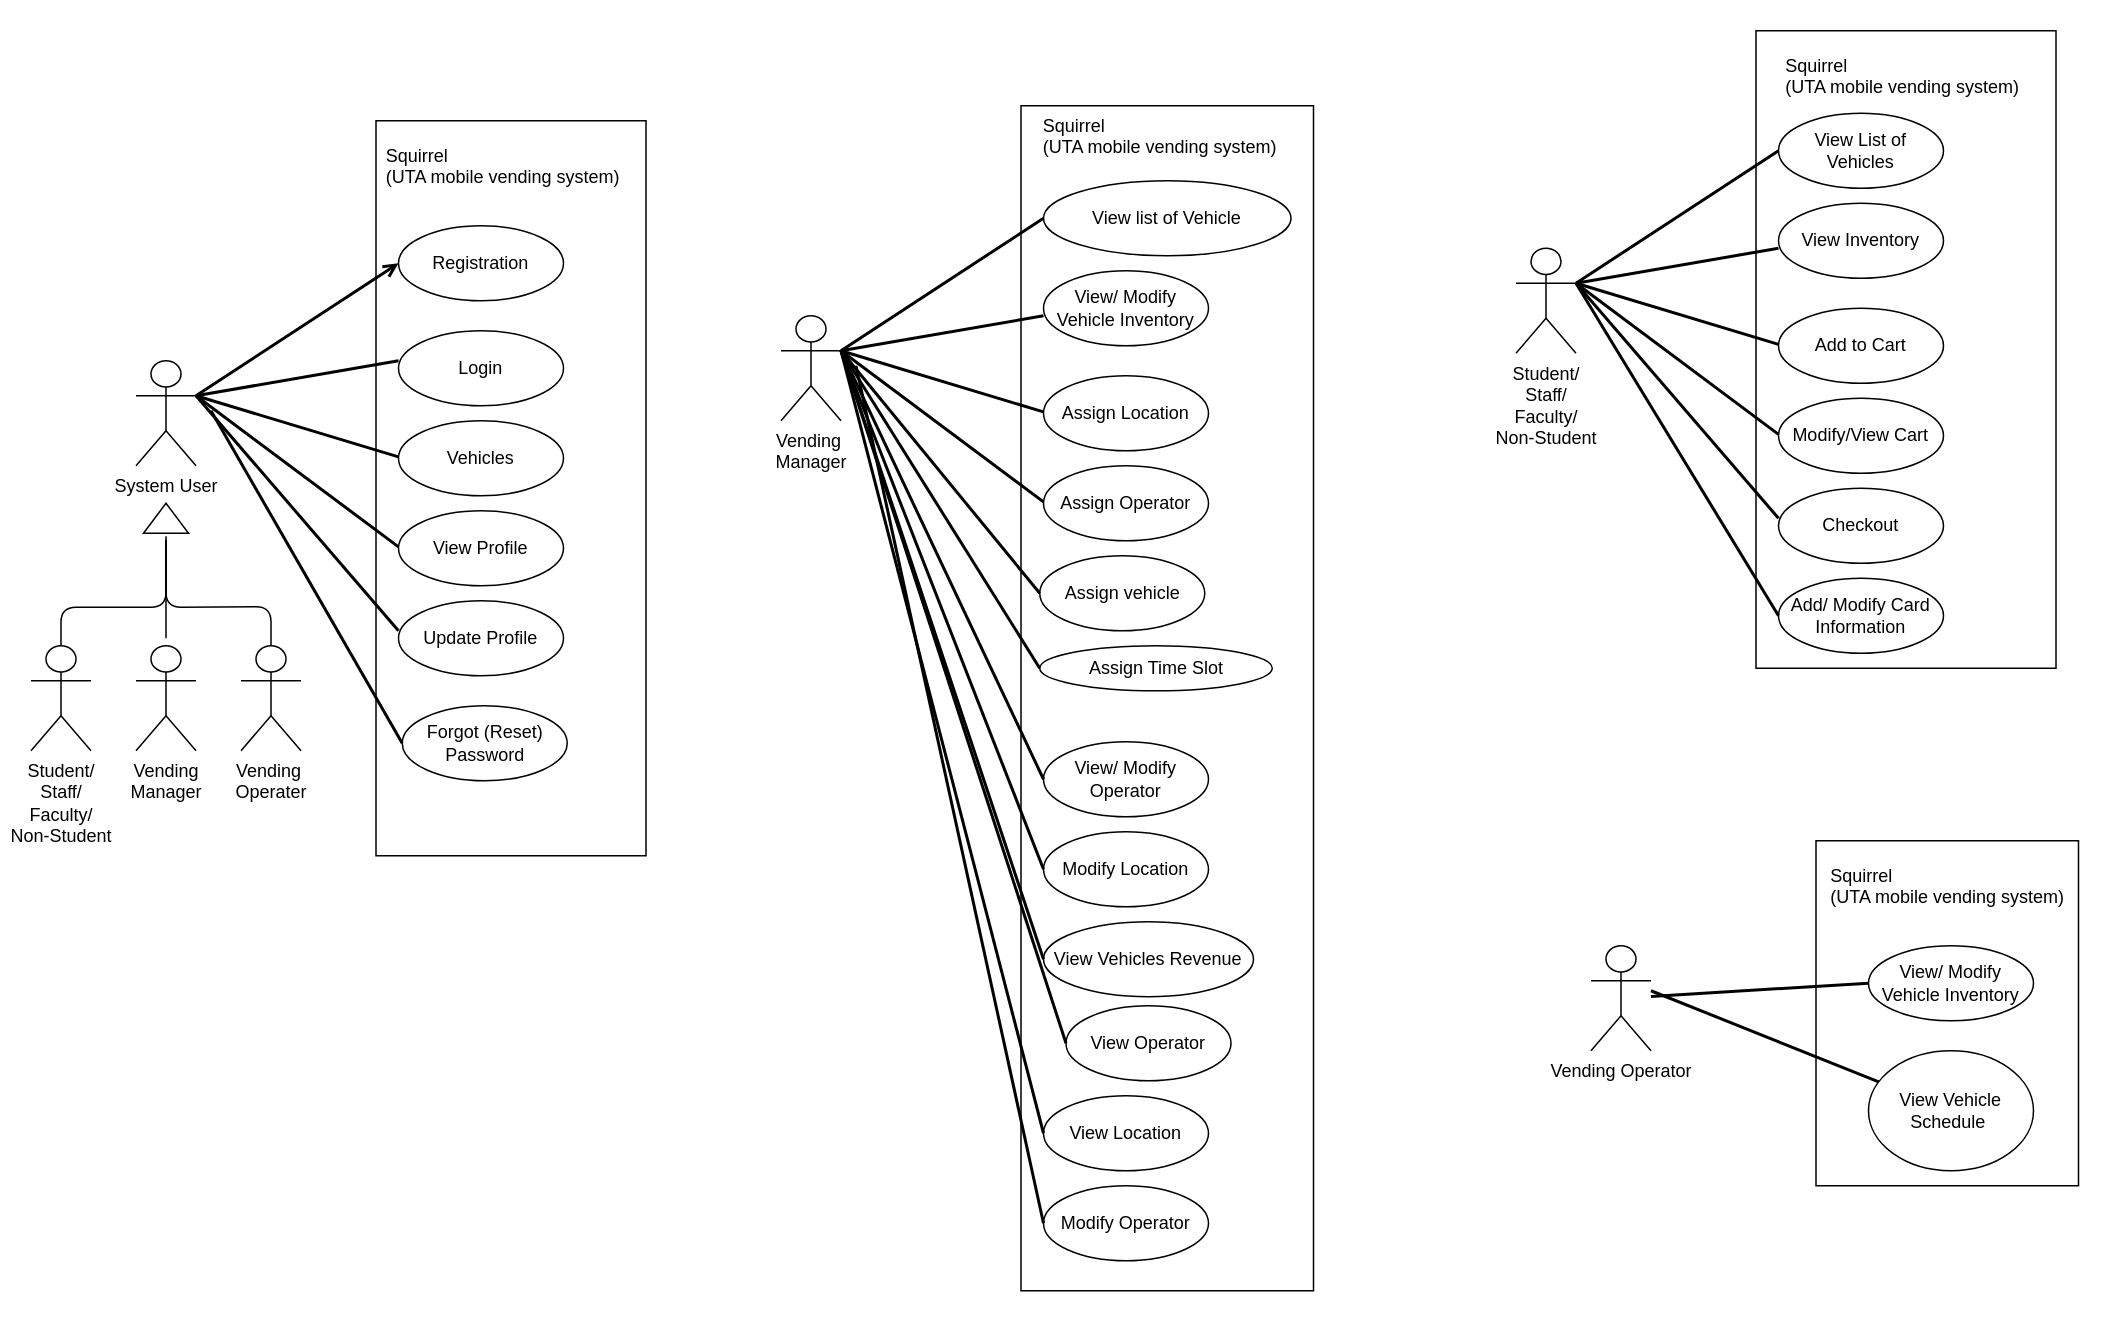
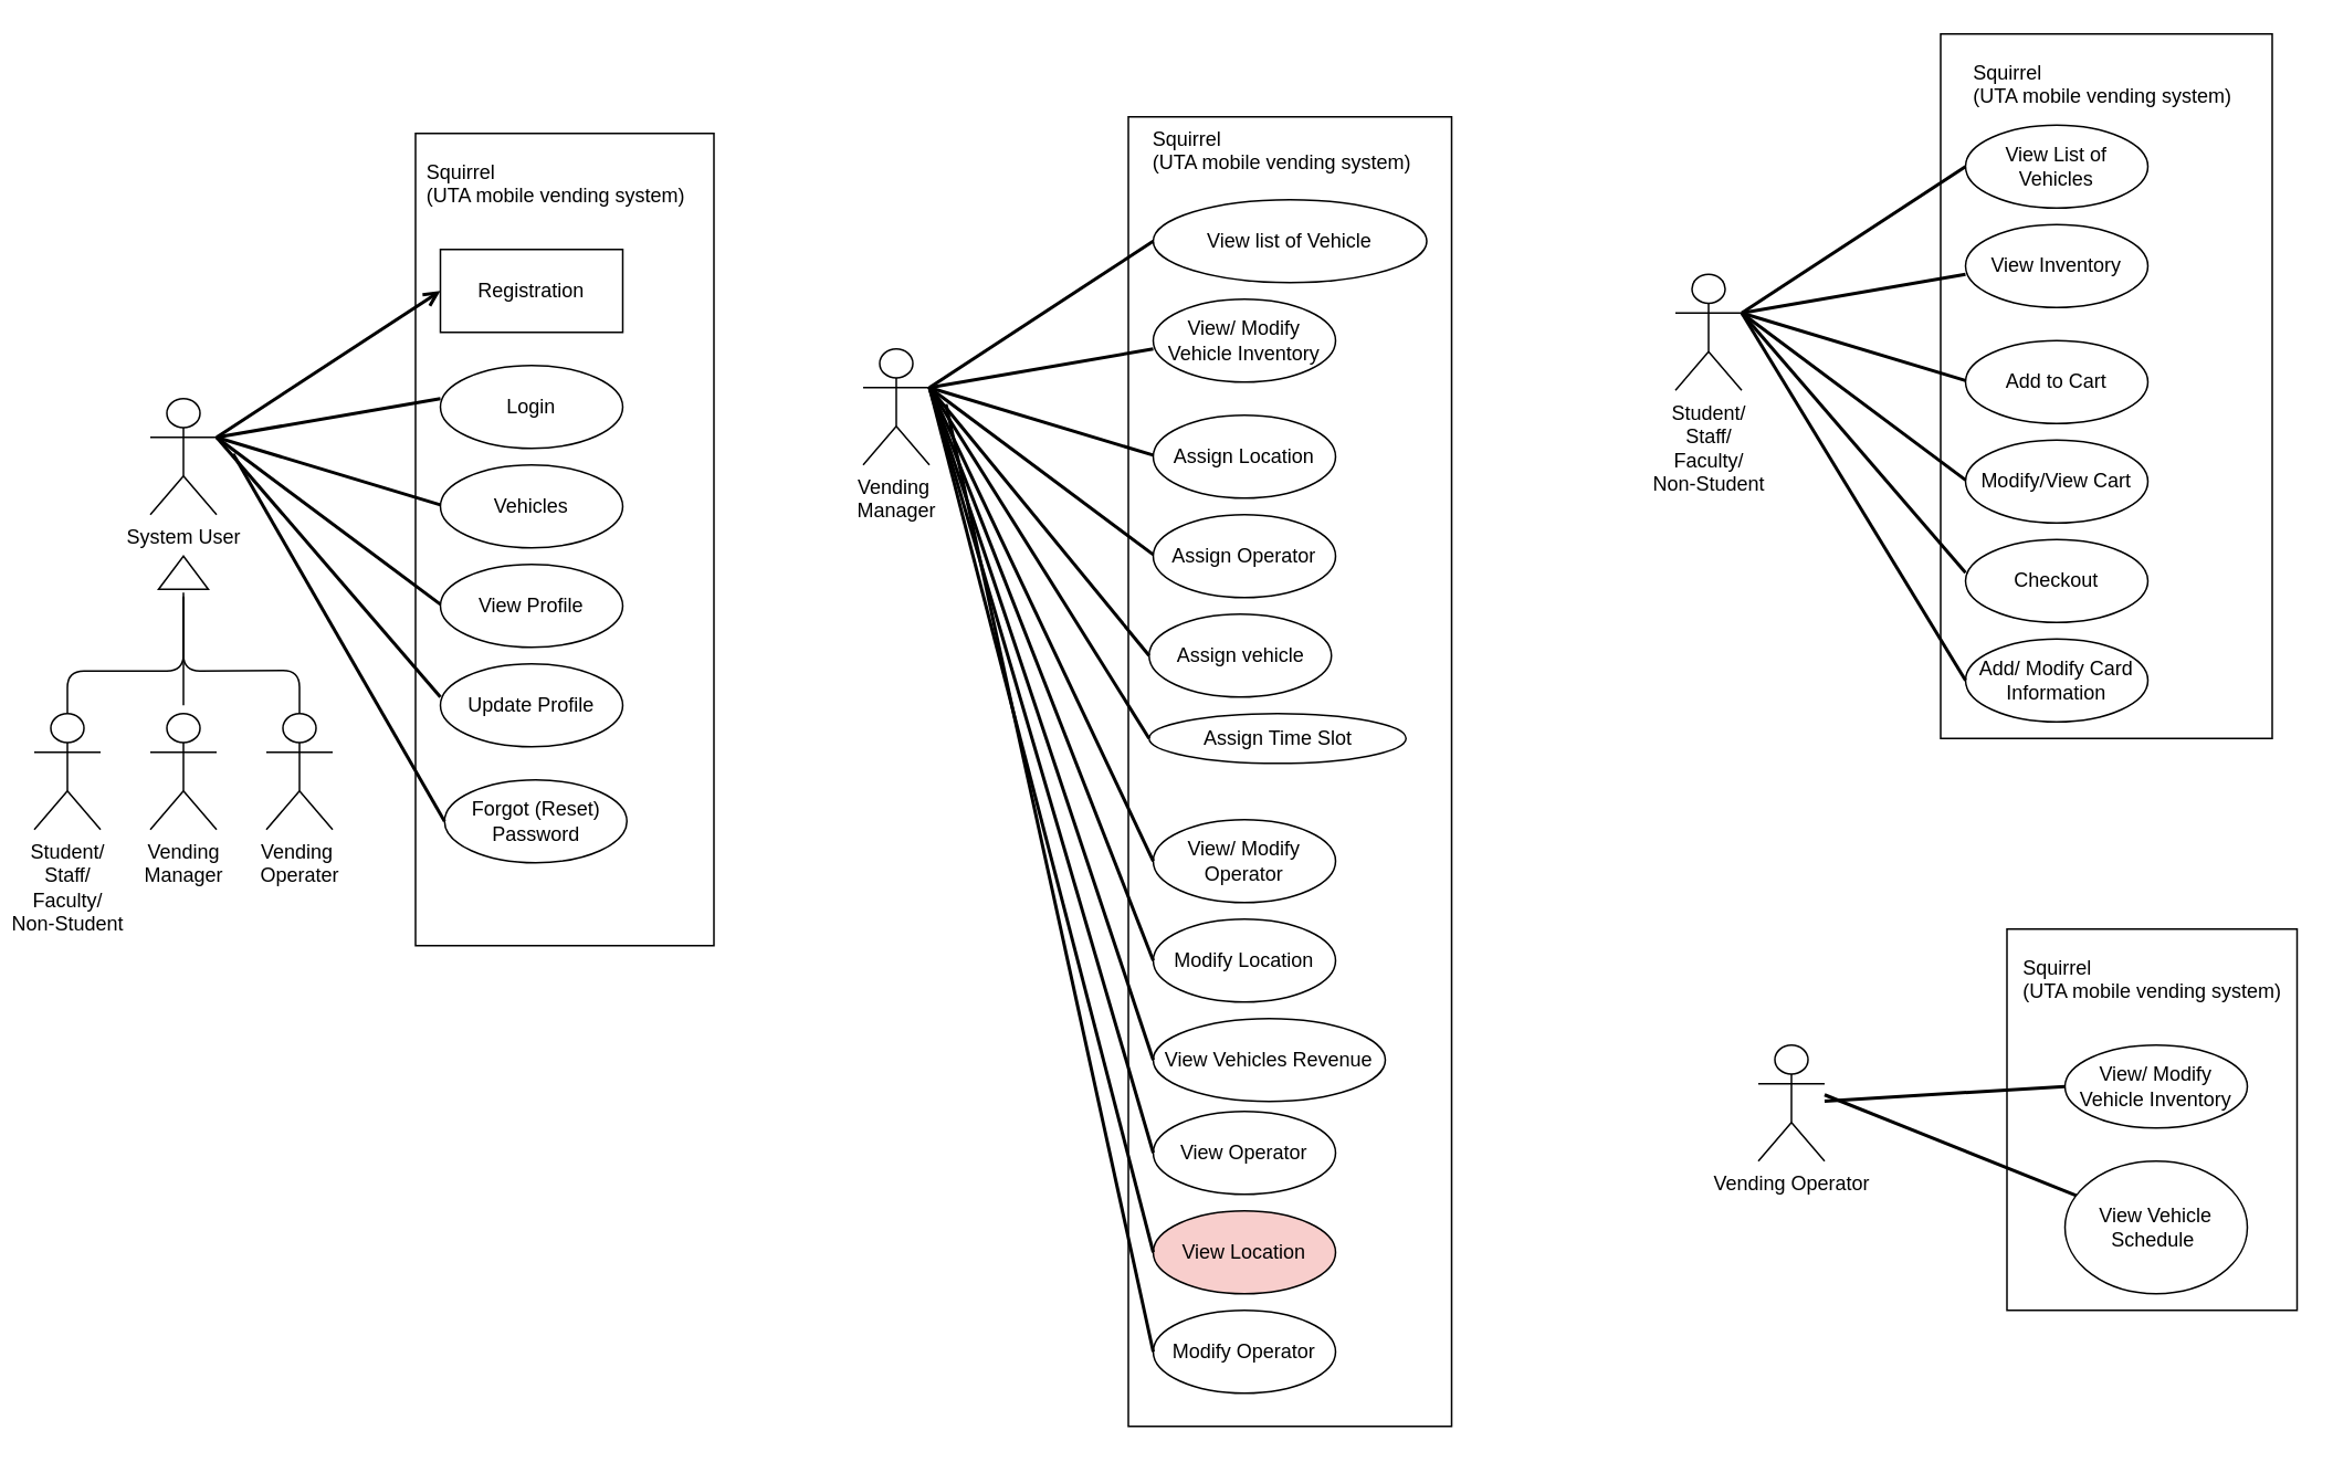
- <mxCell id="3" value="Registration" style="ellipse;whiteSpace=wrap;html=1;" parent="1" vertex="1"><mxGeometry x="265" y="150" width="110" height="50" as="geometry" /></mxCell>
+ <mxCell id="3" value="Registration" style="whiteSpace=wrap;html=1;rounded=0;" parent="1" vertex="1"><mxGeometry x="265" y="150" width="110" height="50" as="geometry" /></mxCell>
- <mxCell id="68" value="View Operator" style="ellipse;whiteSpace=wrap;html=1;" parent="1" vertex="1"><mxGeometry x="710" y="670" width="110" height="50" as="geometry" /></mxCell>
+ <mxCell id="68" value="View Operator" style="ellipse;whiteSpace=wrap;html=1;" parent="1" vertex="1"><mxGeometry x="695" y="670" width="110" height="50" as="geometry" /></mxCell>
- <mxCell id="69" value="View Location" style="ellipse;whiteSpace=wrap;html=1;" parent="1" vertex="1"><mxGeometry x="695" y="730" width="110" height="50" as="geometry" /></mxCell>
+ <mxCell id="69" value="View Location" style="ellipse;whiteSpace=wrap;html=1;fillColor=#f8cecc;" parent="1" vertex="1"><mxGeometry x="695" y="730" width="110" height="50" as="geometry" /></mxCell>
